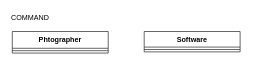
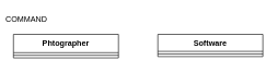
- <mxCell id="6" value="COMMAND" style="text;html=1;strokeColor=none;fillColor=none;align=center;verticalAlign=middle;whiteSpace=wrap;rounded=0;" parent="1" vertex="1"><mxGeometry x="30" y="20" width="40" height="20" as="geometry" /></mxCell>
+ <mxCell id="6" value="COMMAND" style="text;html=1;strokeColor=none;fillColor=none;align=center;verticalAlign=middle;whiteSpace=wrap;rounded=0;" parent="1" vertex="1"><mxGeometry x="20" width="40" height="20" as="geometry" y="20" /></mxCell>
